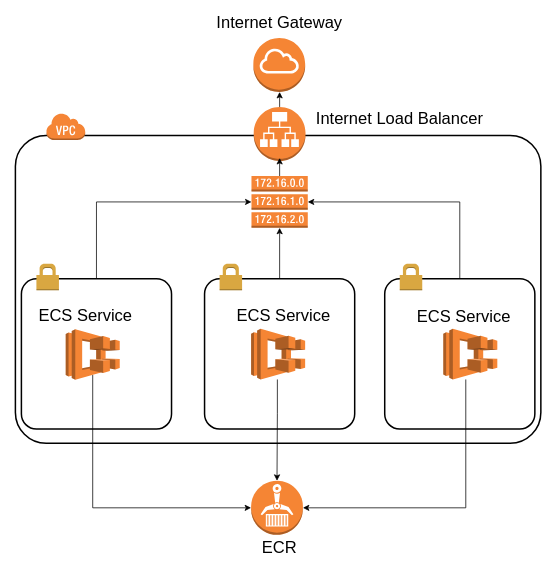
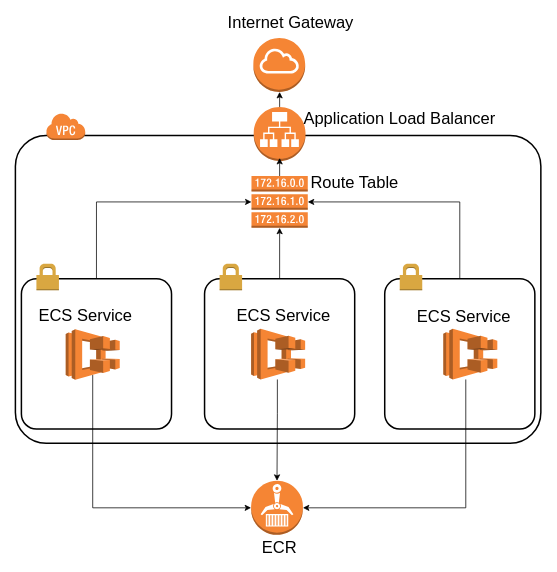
- <mxCell id="25" value="Internet Gateway" style="text;html=1;strokeColor=none;fillColor=none;align=center;verticalAlign=middle;whiteSpace=wrap;rounded=0;fontSize=22;" vertex="1" parent="1"><mxGeometry x="284" y="20" width="176" height="20" as="geometry" /></mxCell>
+ <mxCell id="25" value="Internet Gateway" style="text;html=1;strokeColor=none;fillColor=none;align=center;verticalAlign=middle;whiteSpace=wrap;rounded=0;fontSize=22;" vertex="1" parent="1"><mxGeometry x="299" y="20" width="176" height="20" as="geometry" /></mxCell>
- <mxCell id="26" value="Internet Load Balancer" style="text;html=1;strokeColor=none;fillColor=none;align=center;verticalAlign=middle;whiteSpace=wrap;rounded=0;fontSize=22;" vertex="1" parent="1"><mxGeometry x="397" y="148" width="270" height="20" as="geometry" /></mxCell>
+ <mxCell id="26" value="Application Load Balancer" style="text;html=1;strokeColor=none;fillColor=none;align=center;verticalAlign=middle;whiteSpace=wrap;rounded=0;fontSize=22;" vertex="1" parent="1"><mxGeometry x="397" y="148" width="270" height="20" as="geometry" /></mxCell>
+ <mxCell id="27" value="Route Table" style="text;html=1;strokeColor=none;fillColor=none;align=center;verticalAlign=middle;whiteSpace=wrap;rounded=0;fontSize=22;" vertex="1" parent="1"><mxGeometry x="412" y="234" width="120" height="20" as="geometry" /></mxCell>
